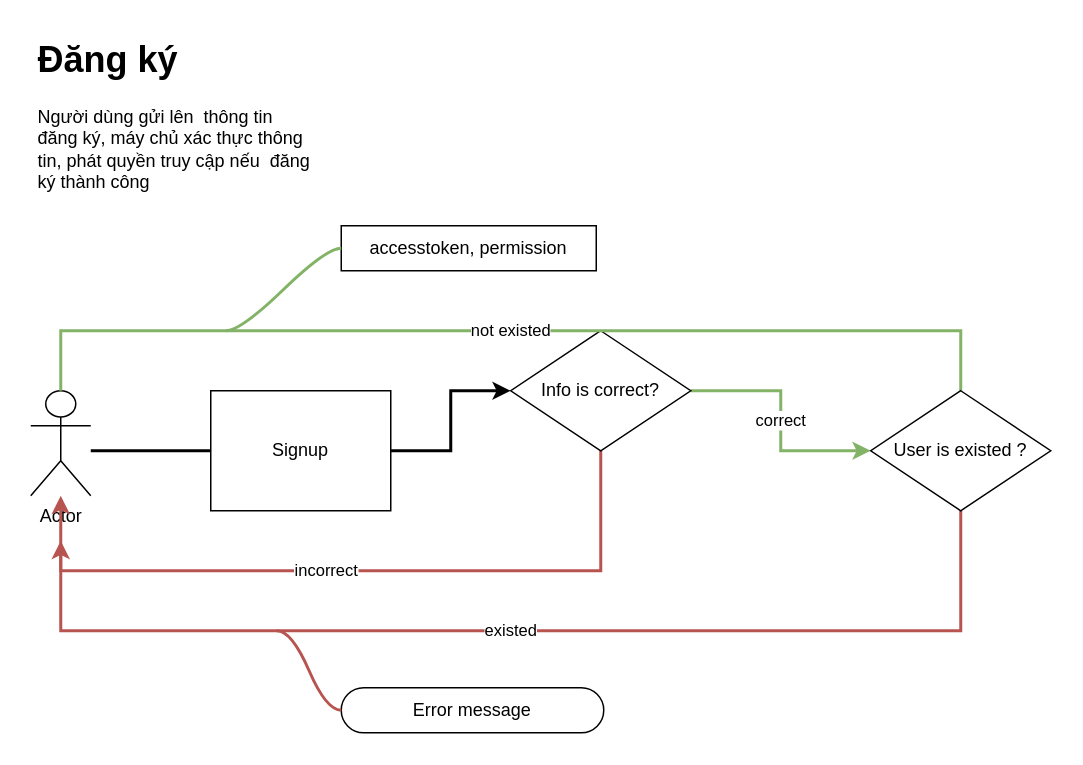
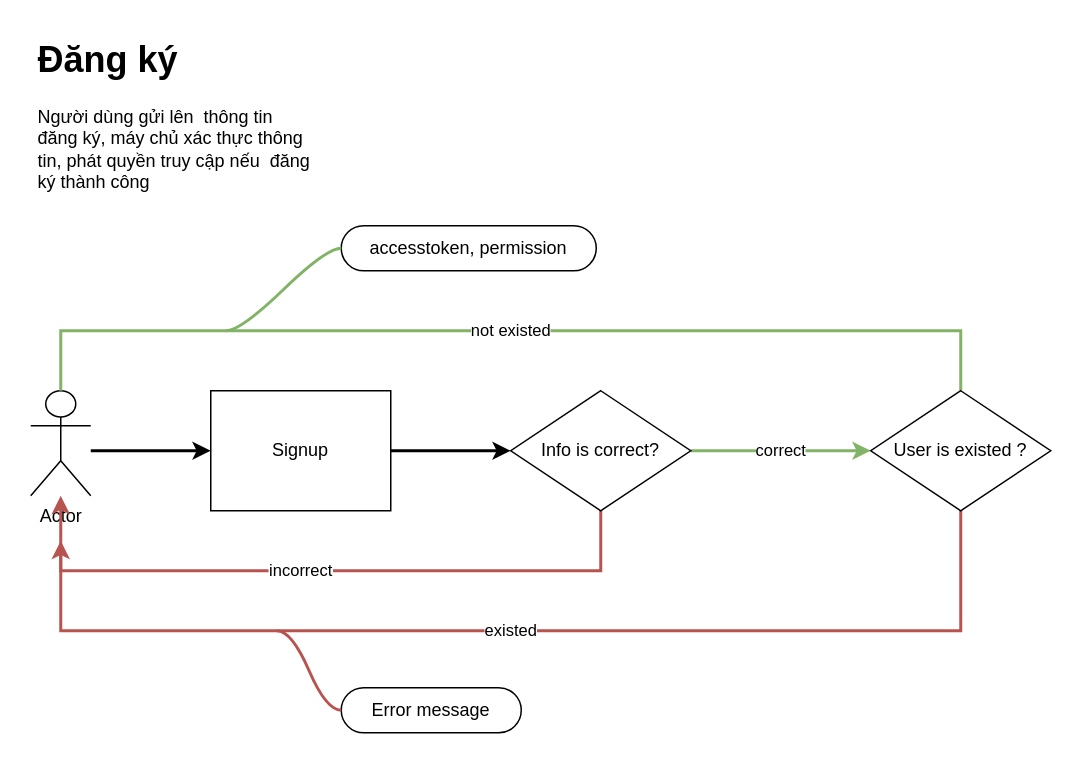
- <mxCell id="15" value="accesstoken, permission" style="whiteSpace=wrap;html=1;arcSize=50;align=center;verticalAlign=middle;container=1;recursiveResize=0;strokeWidth=1;autosize=1;spacing=4;treeFolding=1;treeMoving=1;rounded=0;" vertex="1" parent="1"><mxGeometry x="227" y="150" width="170" height="30" as="geometry" /></mxCell>
+ <mxCell id="15" value="accesstoken, permission" style="whiteSpace=wrap;html=1;rounded=1;arcSize=50;align=center;verticalAlign=middle;container=1;recursiveResize=0;strokeWidth=1;autosize=1;spacing=4;treeFolding=1;treeMoving=1;" vertex="1" parent="1"><mxGeometry x="227" y="150" width="170" height="30" as="geometry" /></mxCell>
- <mxCell id="9" value="Info is correct?" style="rhombus;whiteSpace=wrap;html=1;" vertex="1" parent="1"><mxGeometry x="340" y="220" width="120" height="80" as="geometry" /></mxCell>
+ <mxCell id="9" value="Info is correct?" style="rhombus;whiteSpace=wrap;html=1;" vertex="1" parent="1"><mxGeometry x="340" y="260" width="120" height="80" as="geometry" /></mxCell>
- <mxCell id="3" value="" style="edgeStyle=orthogonalEdgeStyle;rounded=0;orthogonalLoop=1;jettySize=auto;html=1;strokeWidth=2;endArrow=none;" edge="1" parent="1" source="4" target="6"><mxGeometry relative="1" as="geometry"><Array as="points"><mxPoint x="80" y="300" /><mxPoint x="80" y="300" /></Array></mxGeometry></mxCell>
+ <mxCell id="3" value="" style="edgeStyle=orthogonalEdgeStyle;rounded=0;orthogonalLoop=1;jettySize=auto;html=1;strokeWidth=2;" edge="1" parent="1" source="4" target="6"><mxGeometry relative="1" as="geometry"><Array as="points"><mxPoint x="80" y="300" /><mxPoint x="80" y="300" /></Array></mxGeometry></mxCell>
- <mxCell id="13" value="Error message" style="whiteSpace=wrap;html=1;rounded=1;arcSize=50;align=center;verticalAlign=middle;container=1;recursiveResize=0;strokeWidth=1;autosize=1;spacing=4;treeFolding=1;treeMoving=1;" vertex="1" parent="1"><mxGeometry x="227" y="458" width="175" height="30" as="geometry" /></mxCell>
+ <mxCell id="13" value="Error message" style="whiteSpace=wrap;html=1;rounded=1;arcSize=50;align=center;verticalAlign=middle;container=1;recursiveResize=0;strokeWidth=1;autosize=1;spacing=4;treeFolding=1;treeMoving=1;" vertex="1" parent="1"><mxGeometry x="227" y="458" width="120" height="30" as="geometry" /></mxCell>
